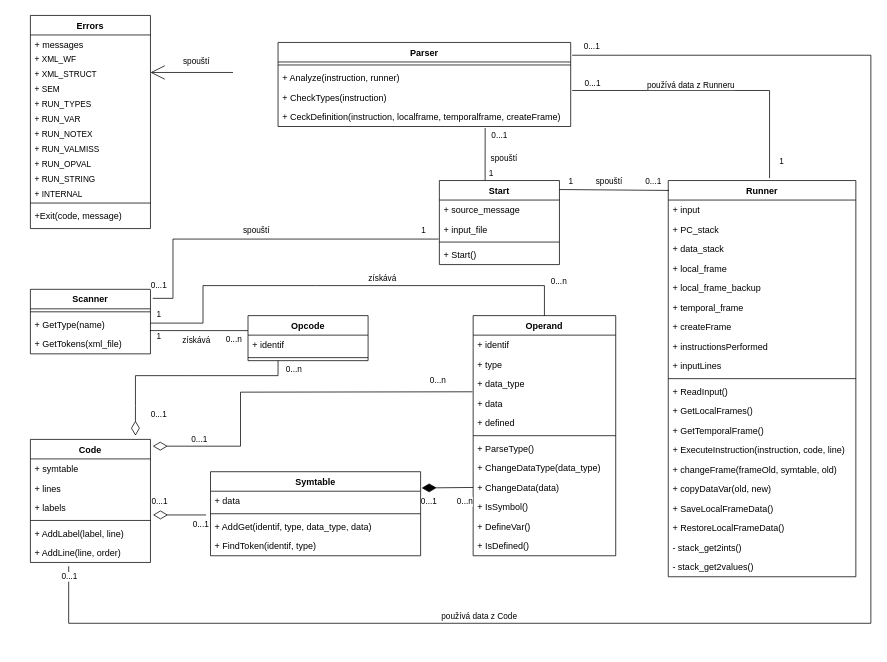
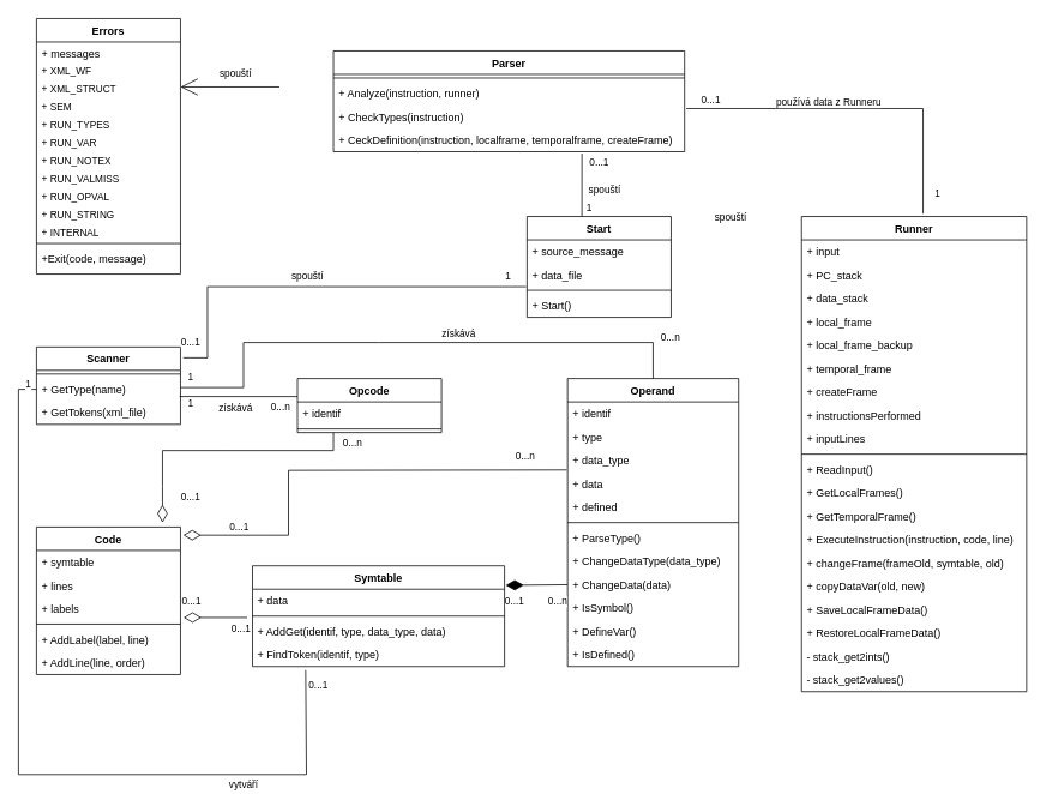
- <mxCell id="86" value="" style="endArrow=none;html=1;rounded=0;entryX=0.004;entryY=0.025;entryDx=0;entryDy=0;entryPerimeter=0;exitX=1;exitY=0.107;exitDx=0;exitDy=0;exitPerimeter=0;" parent="1" source="56" target="30" edge="1"><mxGeometry width="50" height="50" relative="1" as="geometry"><mxPoint x="770" y="240" as="sourcePoint" /><mxPoint x="820" y="190" as="targetPoint" /></mxGeometry></mxCell>
- <mxCell id="87" value="0...1" style="edgeLabel;html=1;align=center;verticalAlign=middle;resizable=0;points=[];" vertex="1" connectable="0" parent="86"><mxGeometry x="0.713" y="-3" relative="1" as="geometry"><mxPoint y="-16" as="offset" /></mxGeometry></mxCell>
- <mxCell id="88" value="1" style="edgeLabel;html=1;align=center;verticalAlign=middle;resizable=0;points=[];" vertex="1" connectable="0" parent="86"><mxGeometry x="-0.698" y="-4" relative="1" as="geometry"><mxPoint x="-7" y="-16" as="offset" /></mxGeometry></mxCell>
- <mxCell id="58" value="+ input_file" style="text;strokeColor=none;fillColor=none;align=left;verticalAlign=top;spacingLeft=4;spacingRight=4;overflow=hidden;rotatable=0;points=[[0,0.5],[1,0.5]];portConstraint=eastwest;" parent="56" vertex="1"><mxGeometry y="52" width="160" height="26" as="geometry" /></mxCell>
+ <mxCell id="58" value="+ data_file" style="text;strokeColor=none;fillColor=none;align=left;verticalAlign=top;spacingLeft=4;spacingRight=4;overflow=hidden;rotatable=0;points=[[0,0.5],[1,0.5]];portConstraint=eastwest;" parent="56" vertex="1"><mxGeometry y="52" width="160" height="26" as="geometry" /></mxCell>
- <mxCell id="102" value="" style="endArrow=none;html=1;rounded=0;startSize=17;endSize=6;entryX=0.319;entryY=1.192;entryDx=0;entryDy=0;entryPerimeter=0;exitX=1.005;exitY=0.152;exitDx=0;exitDy=0;exitPerimeter=0;" edge="1" parent="1" source="51" target="29"><mxGeometry width="50" height="50" relative="1" as="geometry"><mxPoint x="40" y="820" as="sourcePoint" /><mxPoint x="90" y="770" as="targetPoint" /><Array as="points"><mxPoint x="1160" y="73" /><mxPoint x="1160" y="830" /><mxPoint x="91" y="830" /></Array></mxGeometry></mxCell>
- <mxCell id="103" value="používá data z Code" style="edgeLabel;html=1;align=center;verticalAlign=middle;resizable=0;points=[];" vertex="1" connectable="0" parent="102"><mxGeometry x="0.474" y="2" relative="1" as="geometry"><mxPoint x="17" y="-12" as="offset" /></mxGeometry></mxCell>
- <mxCell id="104" value="0...1" style="edgeLabel;html=1;align=center;verticalAlign=middle;resizable=0;points=[];" vertex="1" connectable="0" parent="102"><mxGeometry x="0.989" relative="1" as="geometry"><mxPoint as="offset" /></mxGeometry></mxCell>
- <mxCell id="105" value="0...1" style="edgeLabel;html=1;align=center;verticalAlign=middle;resizable=0;points=[];" vertex="1" connectable="0" parent="102"><mxGeometry x="-0.975" y="-1" relative="1" as="geometry"><mxPoint x="-3" y="-14" as="offset" /></mxGeometry></mxCell>
+ <mxCell id="90" value="" style="endArrow=none;html=1;rounded=0;entryX=0;entryY=0.5;entryDx=0;entryDy=0;exitX=0.211;exitY=1.154;exitDx=0;exitDy=0;exitPerimeter=0;" edge="1" parent="1" source="22" target="63"><mxGeometry width="50" height="50" relative="1" as="geometry"><mxPoint x="90" y="750" as="sourcePoint" /><mxPoint x="140" y="700" as="targetPoint" /><Array as="points"><mxPoint x="340" y="860" /><mxPoint x="20" y="860" /><mxPoint x="20" y="432" /></Array></mxGeometry></mxCell>
+ <mxCell id="91" value="vytváří" style="edgeLabel;html=1;align=center;verticalAlign=middle;resizable=0;points=[];" vertex="1" connectable="0" parent="90"><mxGeometry x="-0.488" y="1" relative="1" as="geometry"><mxPoint x="40" y="9" as="offset" /></mxGeometry></mxCell>
+ <mxCell id="92" value="0...1" style="edgeLabel;html=1;align=center;verticalAlign=middle;resizable=0;points=[];" vertex="1" connectable="0" parent="90"><mxGeometry x="-0.89" y="-3" relative="1" as="geometry"><mxPoint x="16" y="-33" as="offset" /></mxGeometry></mxCell>
+ <mxCell id="93" value="1" style="edgeLabel;html=1;align=center;verticalAlign=middle;resizable=0;points=[];" vertex="1" connectable="0" parent="90"><mxGeometry x="0.893" y="2" relative="1" as="geometry"><mxPoint x="12" y="-32" as="offset" /></mxGeometry></mxCell>
